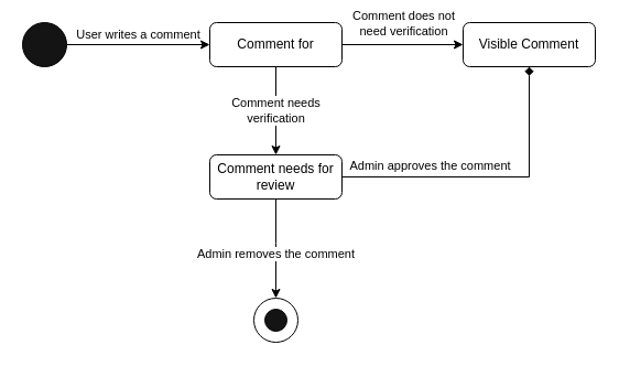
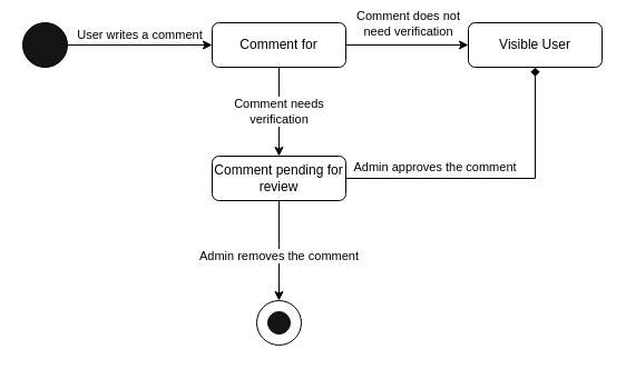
- <mxCell id="9" value="Visible Comment" style="rounded=1;whiteSpace=wrap;html=1;fillColor=#FFFFFF;" vertex="1" parent="1"><mxGeometry x="420" y="20" width="120" height="40" as="geometry" /></mxCell>
+ <mxCell id="9" value="Visible User" style="rounded=1;whiteSpace=wrap;html=1;fillColor=#FFFFFF;" vertex="1" parent="1"><mxGeometry x="420" y="20" width="120" height="40" as="geometry" /></mxCell>
- <mxCell id="12" value="Comment needs for review" style="rounded=1;whiteSpace=wrap;html=1;fillColor=#FFFFFF;" vertex="1" parent="1"><mxGeometry x="190" y="140" width="120" height="40" as="geometry" /></mxCell>
+ <mxCell id="12" value="Comment pending for review" style="rounded=1;whiteSpace=wrap;html=1;fillColor=#FFFFFF;" vertex="1" parent="1"><mxGeometry x="190" y="140" width="120" height="40" as="geometry" /></mxCell>
